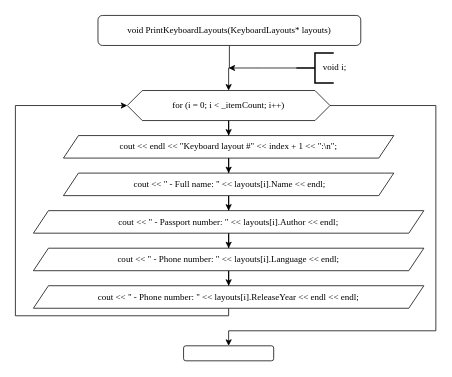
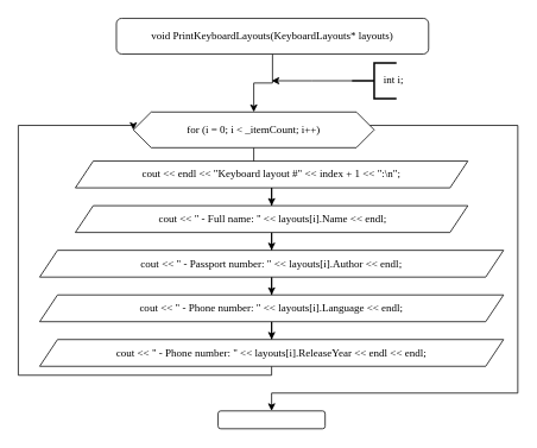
- <mxCell id="9" value="&lt;div&gt;void i;&lt;/div&gt;" style="text;html=1;strokeColor=none;fillColor=none;align=left;verticalAlign=middle;whiteSpace=wrap;rounded=0;fontFamily=Consolas;" vertex="1" parent="1"><mxGeometry x="428" y="74" width="130" height="30" as="geometry" /></mxCell>
+ <mxCell id="9" value="&lt;div&gt;int i;&lt;/div&gt;" style="text;html=1;strokeColor=none;fillColor=none;align=left;verticalAlign=middle;whiteSpace=wrap;rounded=0;fontFamily=Consolas;" vertex="1" parent="1"><mxGeometry x="428" y="74" width="130" height="30" as="geometry" /></mxCell>
- <mxCell id="6" value="for (i = 0; i &amp;lt; _itemCount; i++)" style="shape=hexagon;perimeter=hexagonPerimeter2;whiteSpace=wrap;html=1;fixedSize=1;fontFamily=Consolas;" vertex="1" parent="1"><mxGeometry x="169" y="120" width="270" height="40" as="geometry" /></mxCell>
+ <mxCell id="6" value="for (i = 0; i &amp;lt; _itemCount; i++)" style="shape=hexagon;perimeter=hexagonPerimeter2;whiteSpace=wrap;html=1;fixedSize=1;fontFamily=Consolas;" vertex="1" parent="1"><mxGeometry x="149" y="125" width="270" height="40" as="geometry" /></mxCell>
